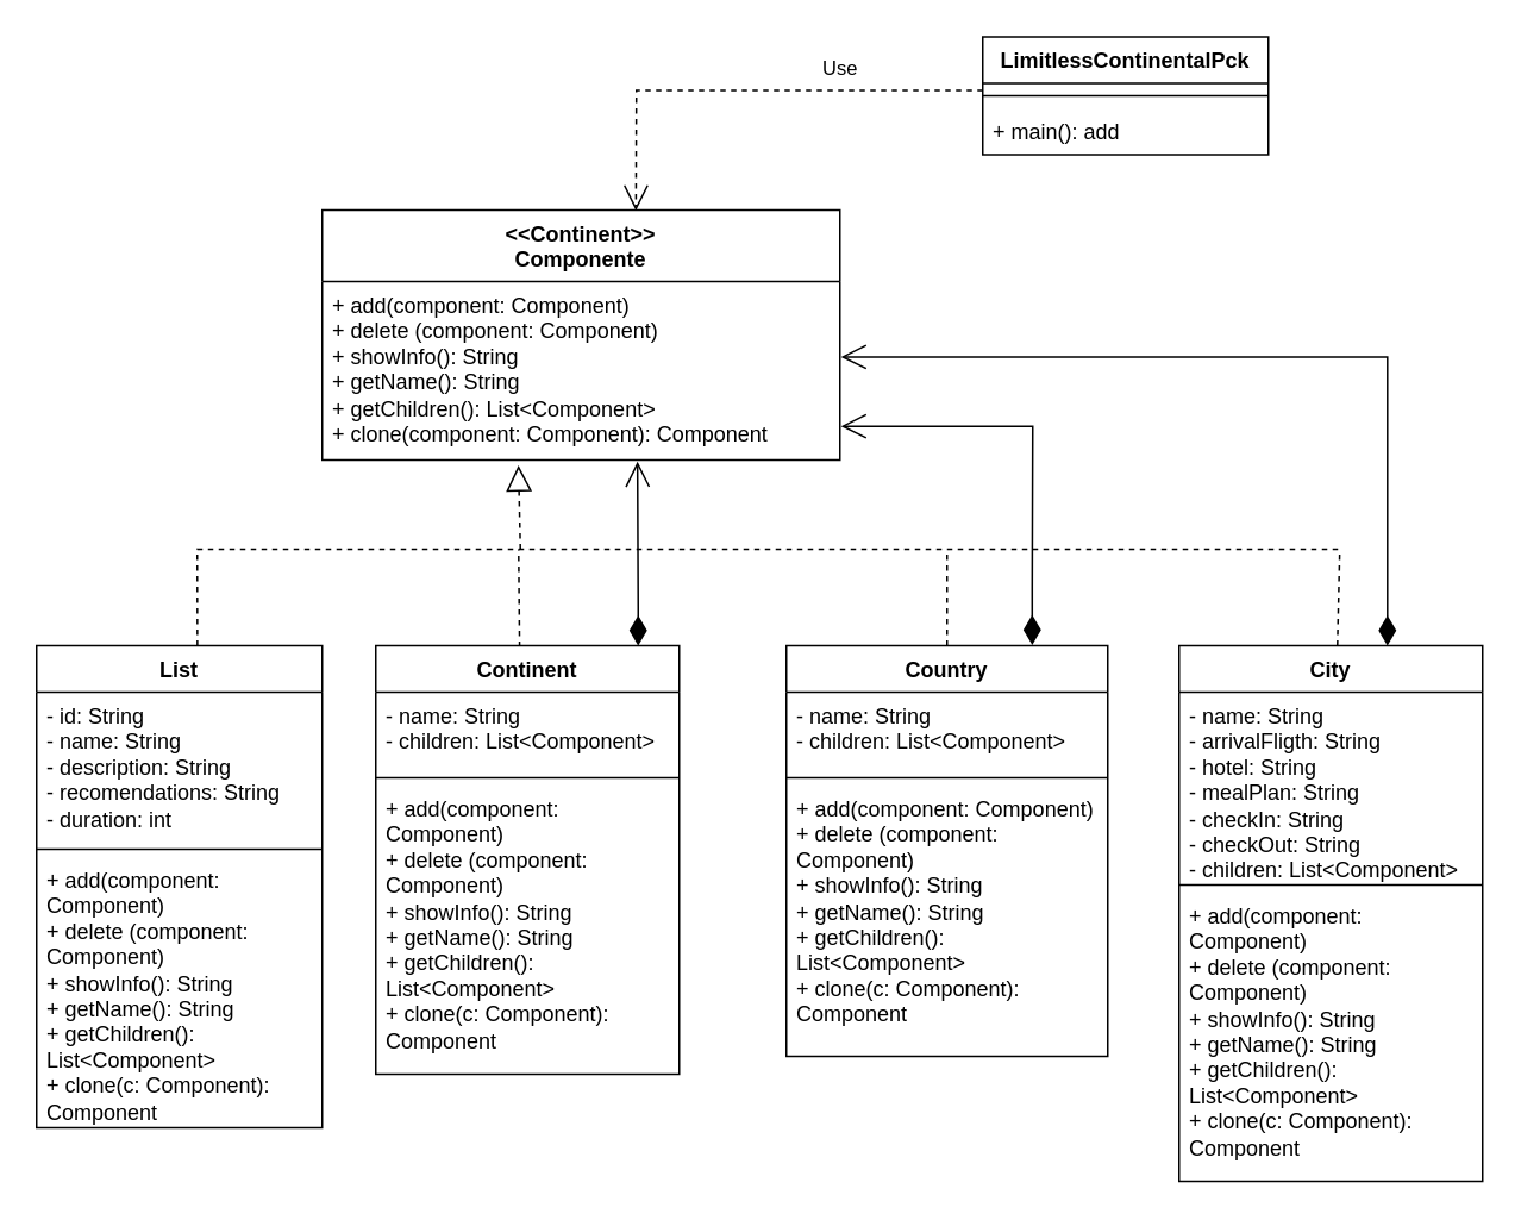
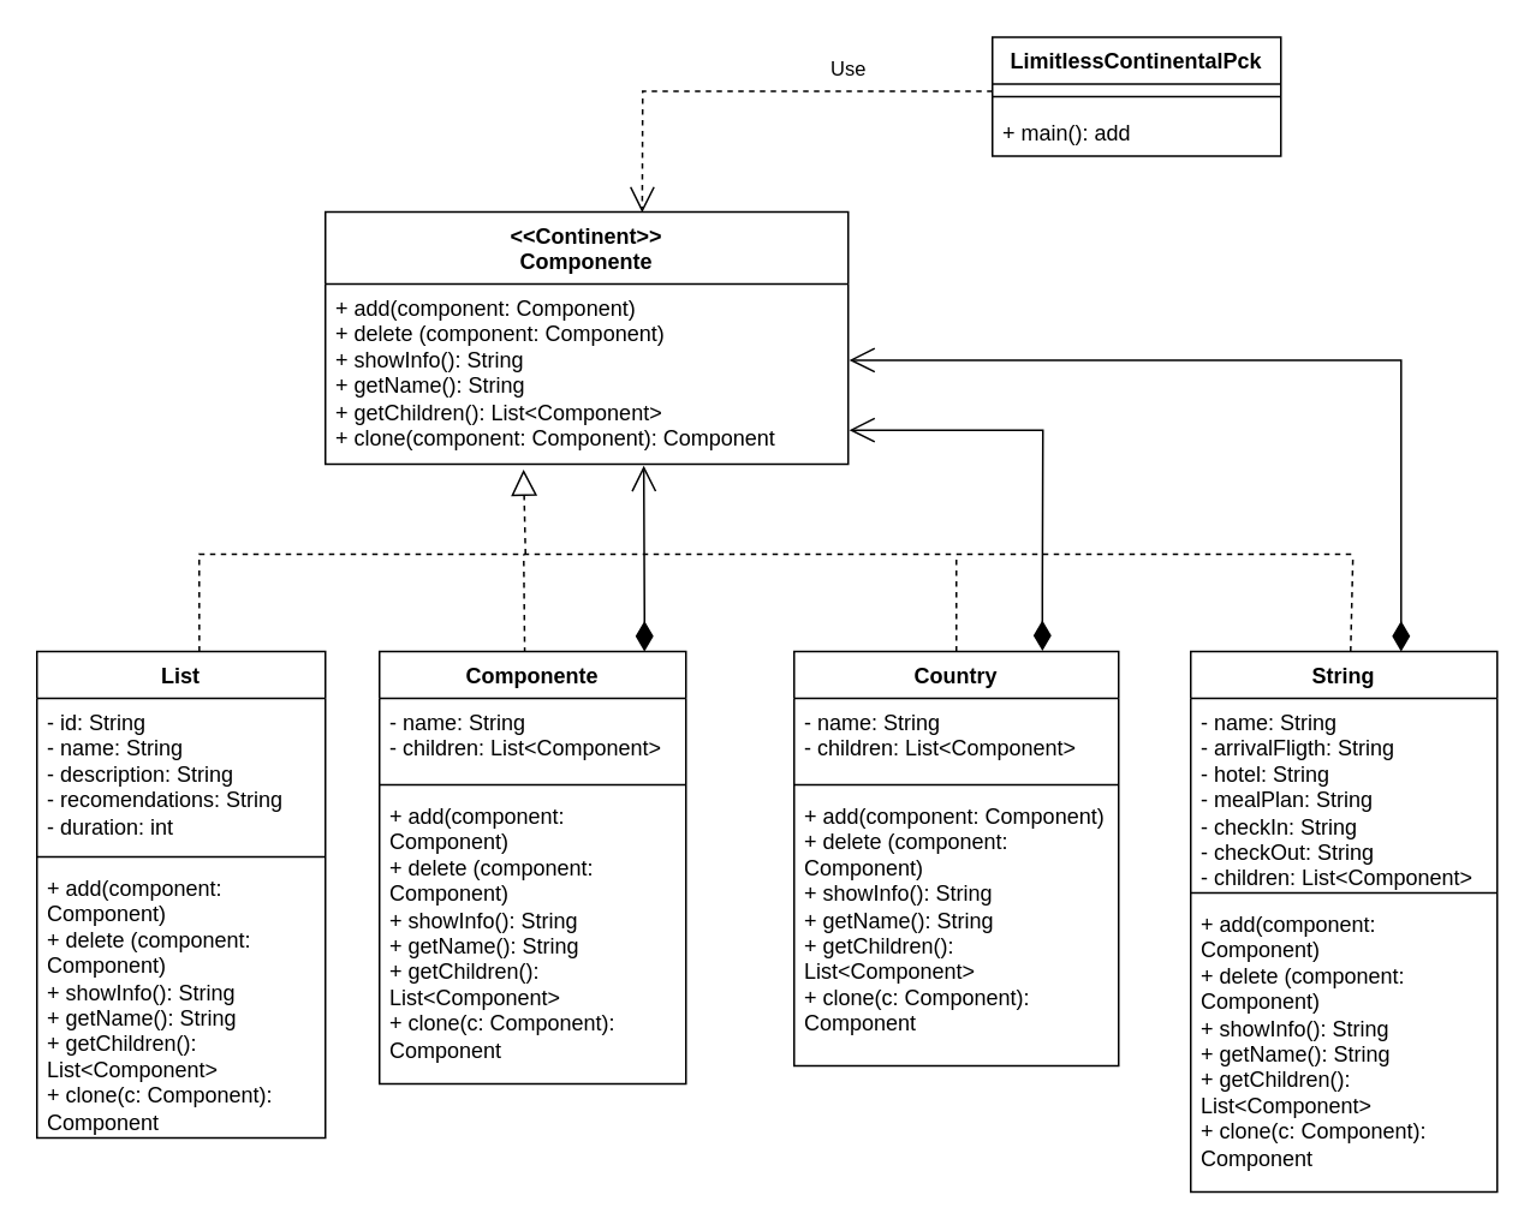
- <mxCell id="16" value="Continent" style="swimlane;fontStyle=1;align=center;verticalAlign=top;childLayout=stackLayout;horizontal=1;startSize=26;horizontalStack=0;resizeParent=1;resizeParentMax=0;resizeLast=0;collapsible=1;marginBottom=0;whiteSpace=wrap;html=1;" vertex="1" parent="1"><mxGeometry x="210" y="361" width="170" height="240" as="geometry" /></mxCell>
+ <mxCell id="16" value="Componente" style="swimlane;fontStyle=1;align=center;verticalAlign=top;childLayout=stackLayout;horizontal=1;startSize=26;horizontalStack=0;resizeParent=1;resizeParentMax=0;resizeLast=0;collapsible=1;marginBottom=0;whiteSpace=wrap;html=1;" vertex="1" parent="1"><mxGeometry x="210" y="361" width="170" height="240" as="geometry" /></mxCell>
- <mxCell id="26" value="City" style="swimlane;fontStyle=1;align=center;verticalAlign=top;childLayout=stackLayout;horizontal=1;startSize=26;horizontalStack=0;resizeParent=1;resizeParentMax=0;resizeLast=0;collapsible=1;marginBottom=0;whiteSpace=wrap;html=1;" vertex="1" parent="1"><mxGeometry x="660" y="361" width="170" height="300" as="geometry" /></mxCell>
+ <mxCell id="26" value="String" style="swimlane;fontStyle=1;align=center;verticalAlign=top;childLayout=stackLayout;horizontal=1;startSize=26;horizontalStack=0;resizeParent=1;resizeParentMax=0;resizeLast=0;collapsible=1;marginBottom=0;whiteSpace=wrap;html=1;" vertex="1" parent="1"><mxGeometry x="660" y="361" width="170" height="300" as="geometry" /></mxCell>
